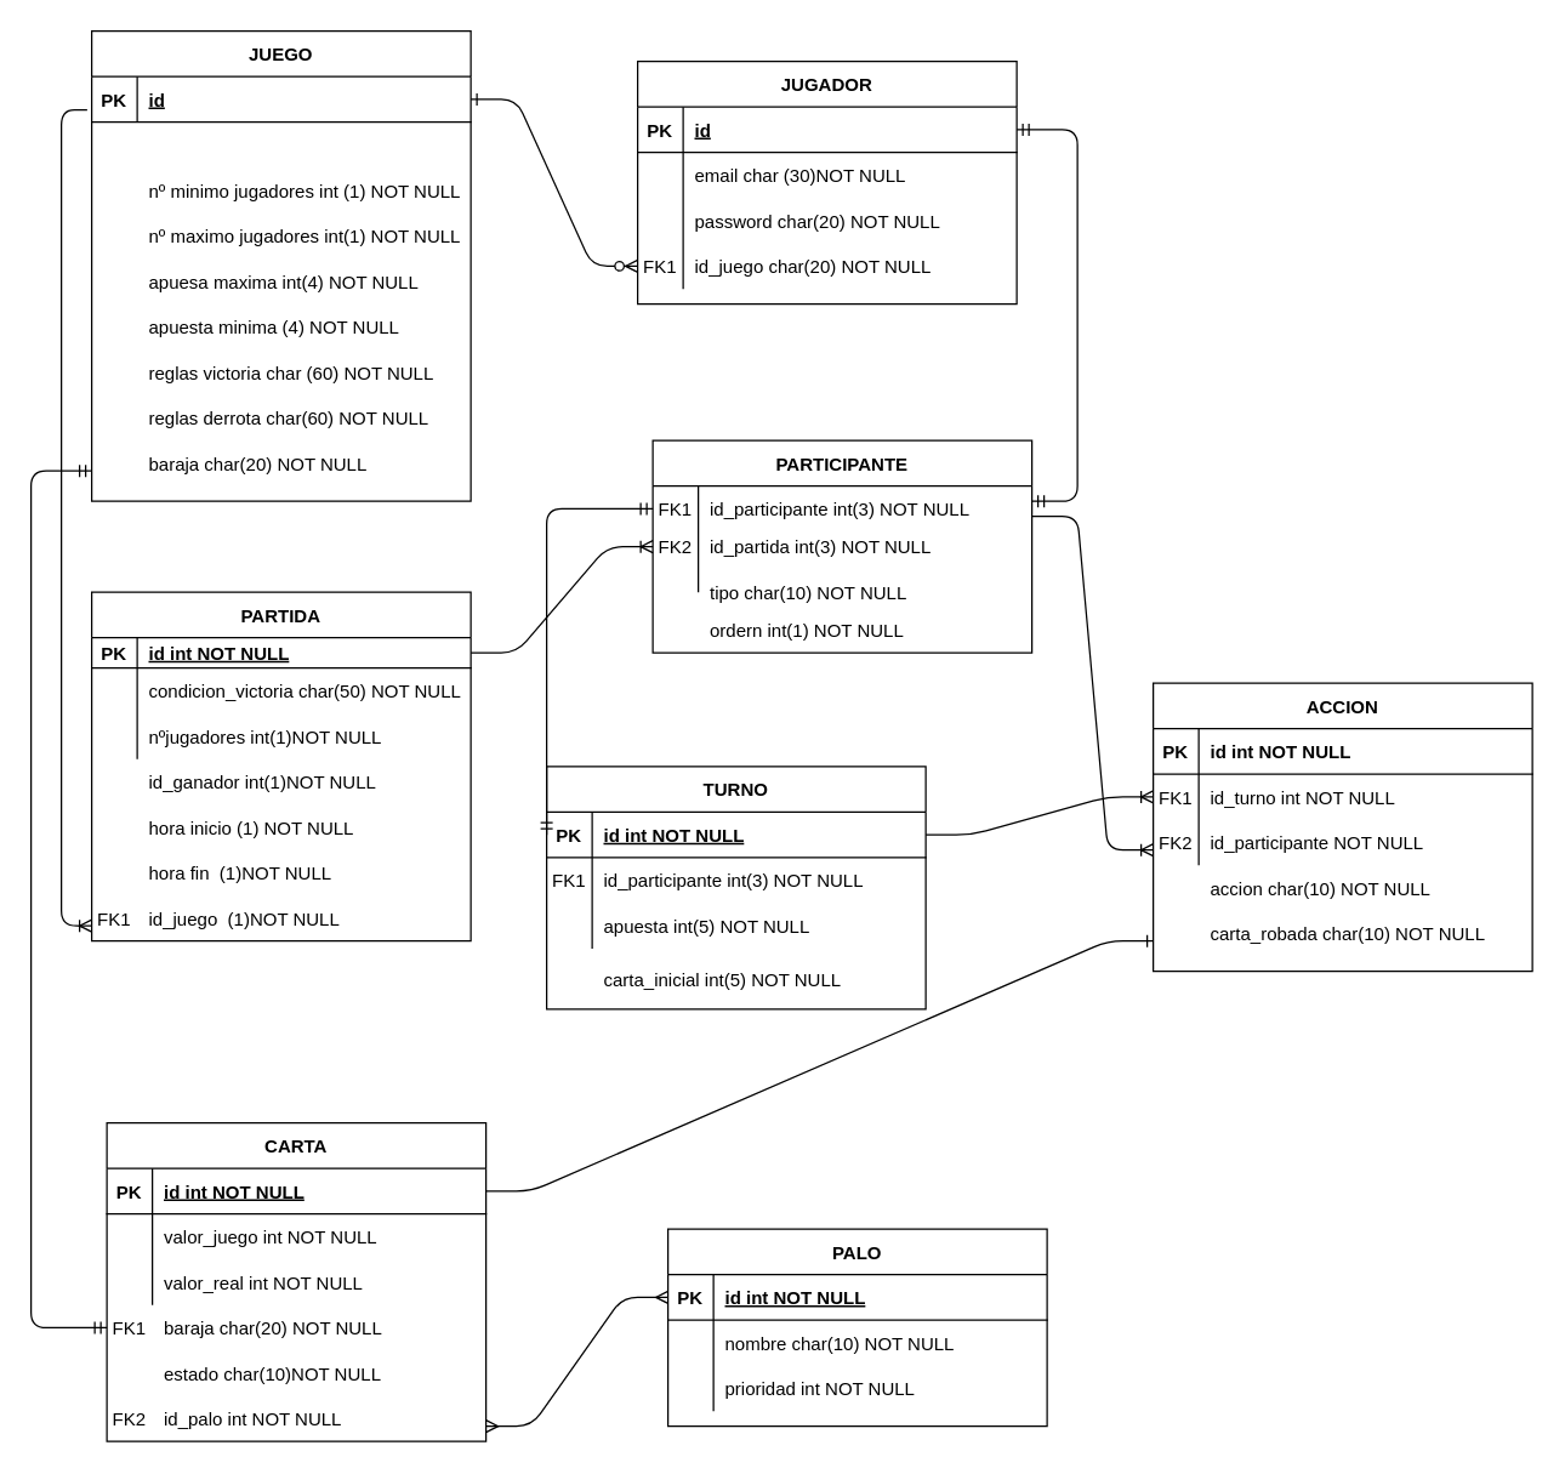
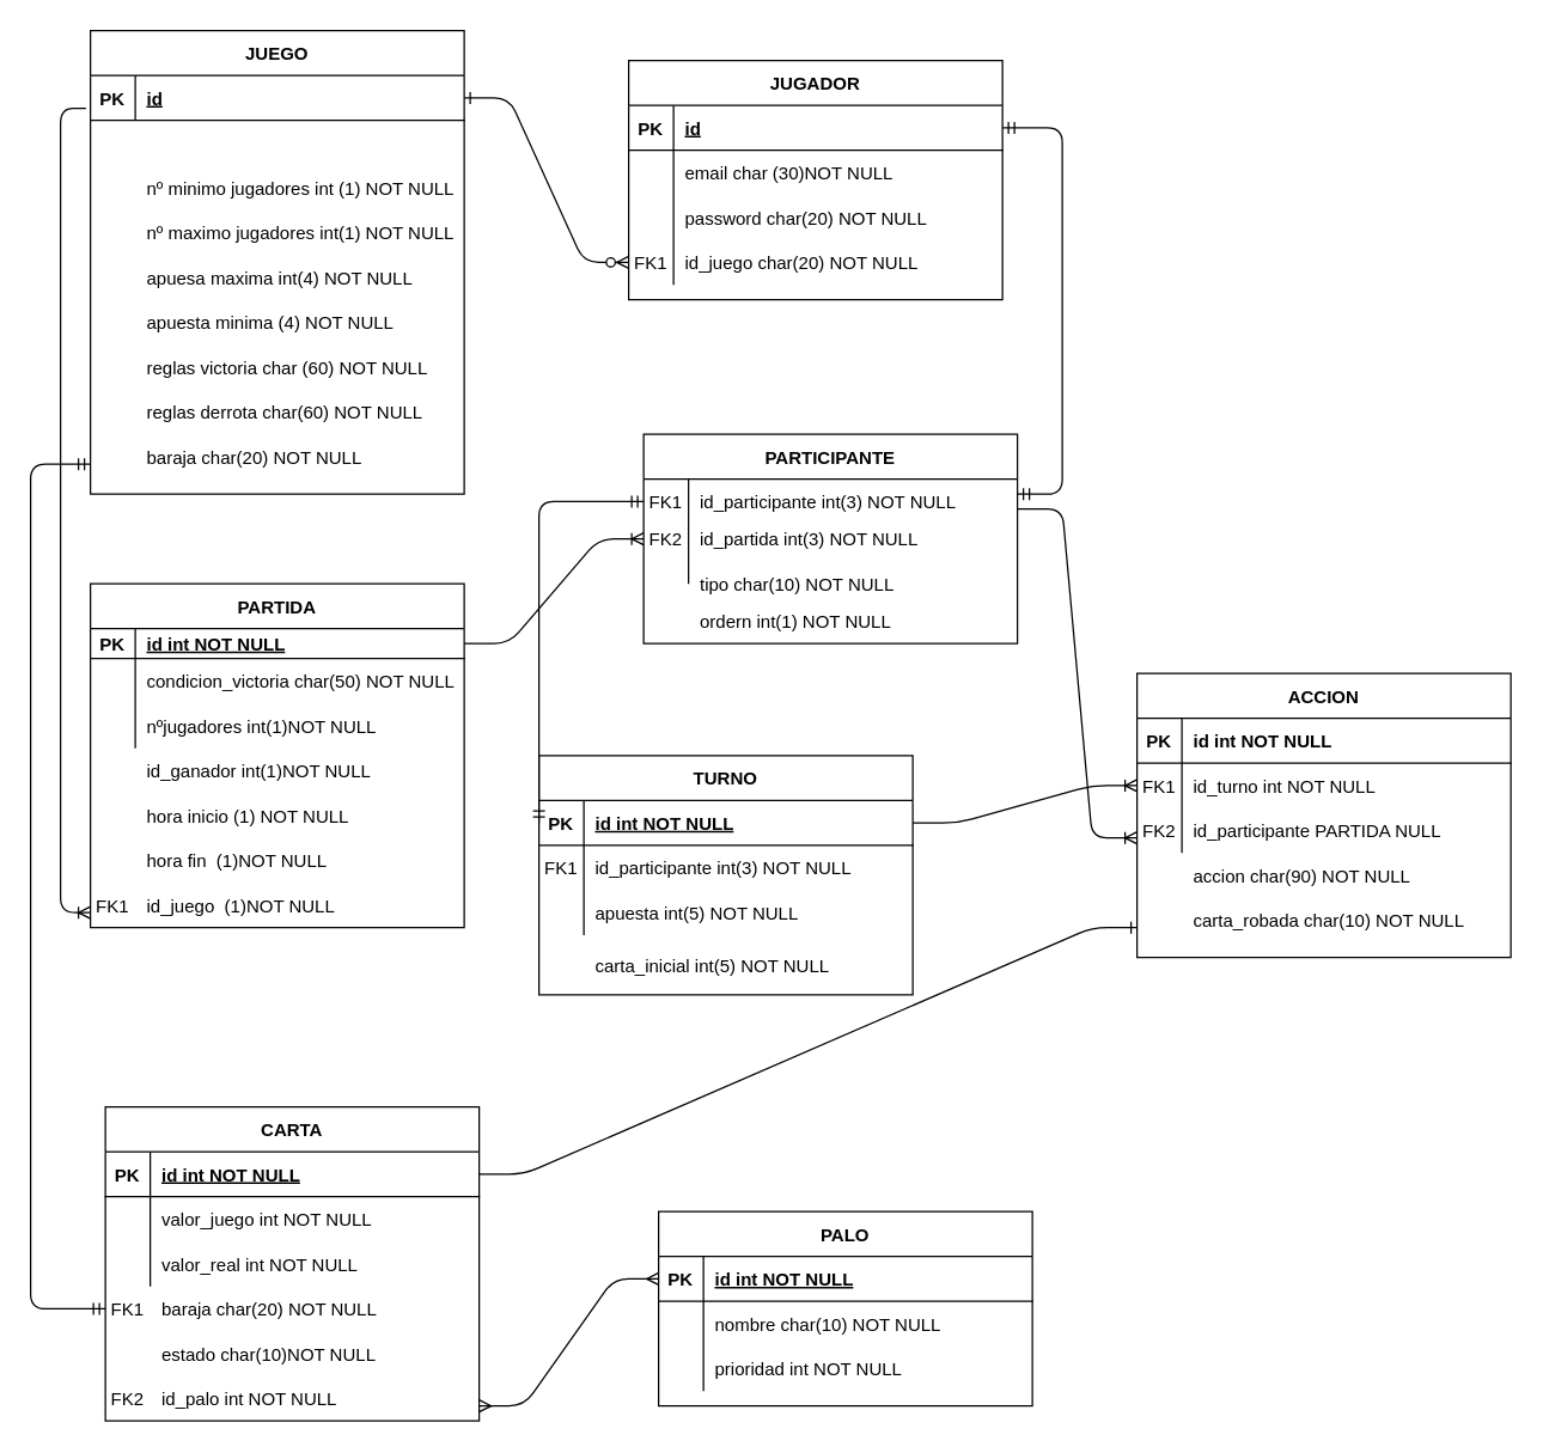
- <mxCell id="58" value="id_participante NOT NULL" style="shape=partialRectangle;overflow=hidden;connectable=0;fillColor=none;top=0;left=0;bottom=0;right=0;align=left;spacingLeft=6;" vertex="1" parent="56"><mxGeometry x="30" width="220" height="30" as="geometry" /></mxCell>
+ <mxCell id="58" value="id_participante PARTIDA NULL" style="shape=partialRectangle;overflow=hidden;connectable=0;fillColor=none;top=0;left=0;bottom=0;right=0;align=left;spacingLeft=6;" vertex="1" parent="56"><mxGeometry x="30" width="220" height="30" as="geometry" /></mxCell>
- <mxCell id="95" value="accion char(10) NOT NULL" style="shape=partialRectangle;overflow=hidden;connectable=0;fillColor=none;top=0;left=0;bottom=0;right=0;align=left;spacingLeft=6;" vertex="1" parent="1"><mxGeometry x="790" y="570" width="220" height="30" as="geometry" /></mxCell>
+ <mxCell id="95" value="accion char(90) NOT NULL" style="shape=partialRectangle;overflow=hidden;connectable=0;fillColor=none;top=0;left=0;bottom=0;right=0;align=left;spacingLeft=6;" vertex="1" parent="1"><mxGeometry x="790" y="570" width="220" height="30" as="geometry" /></mxCell>
